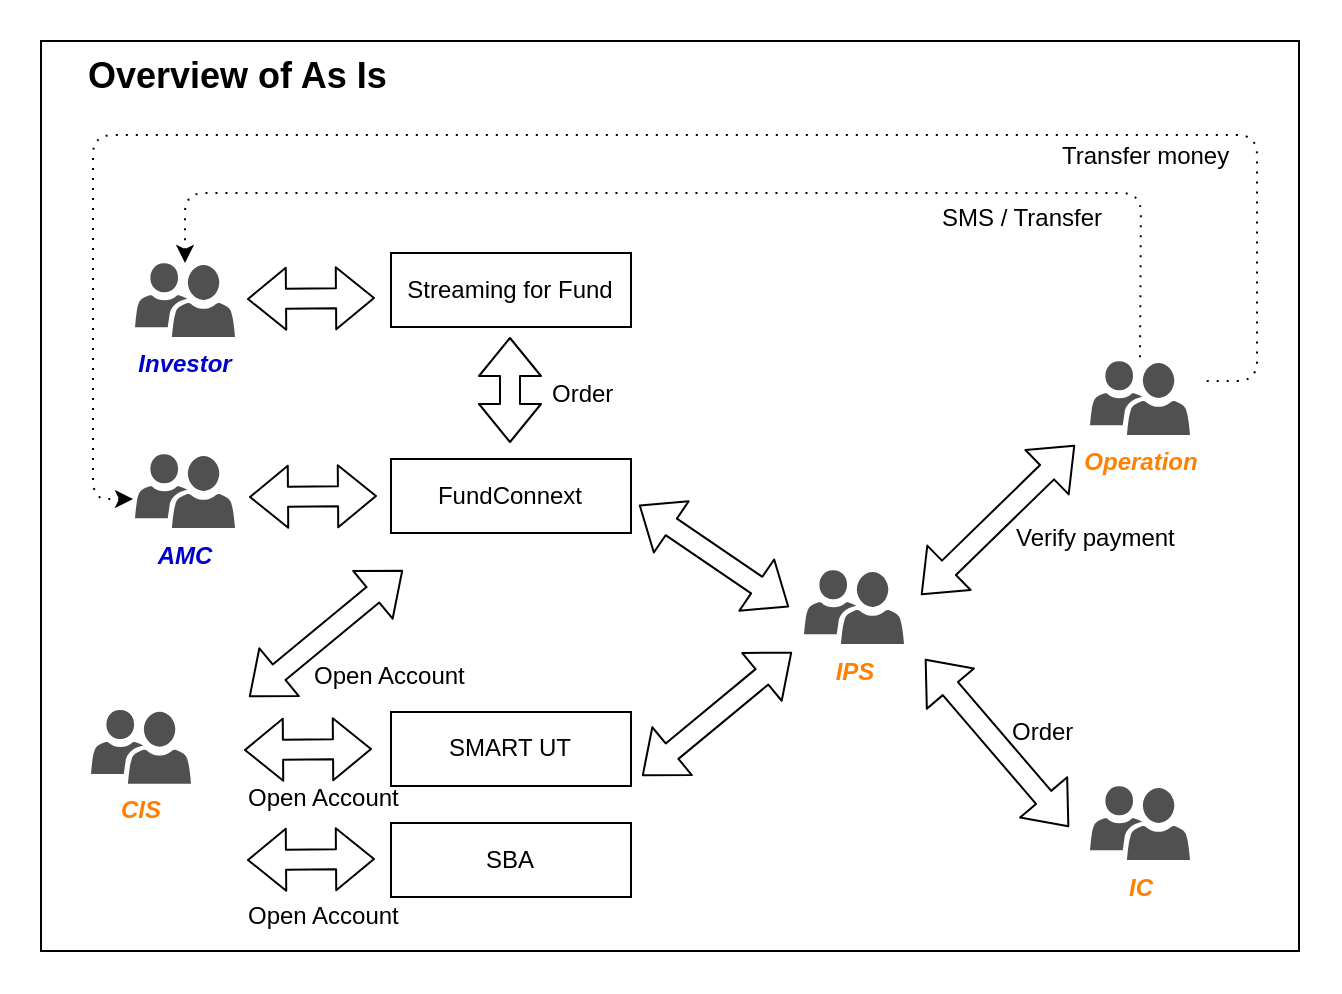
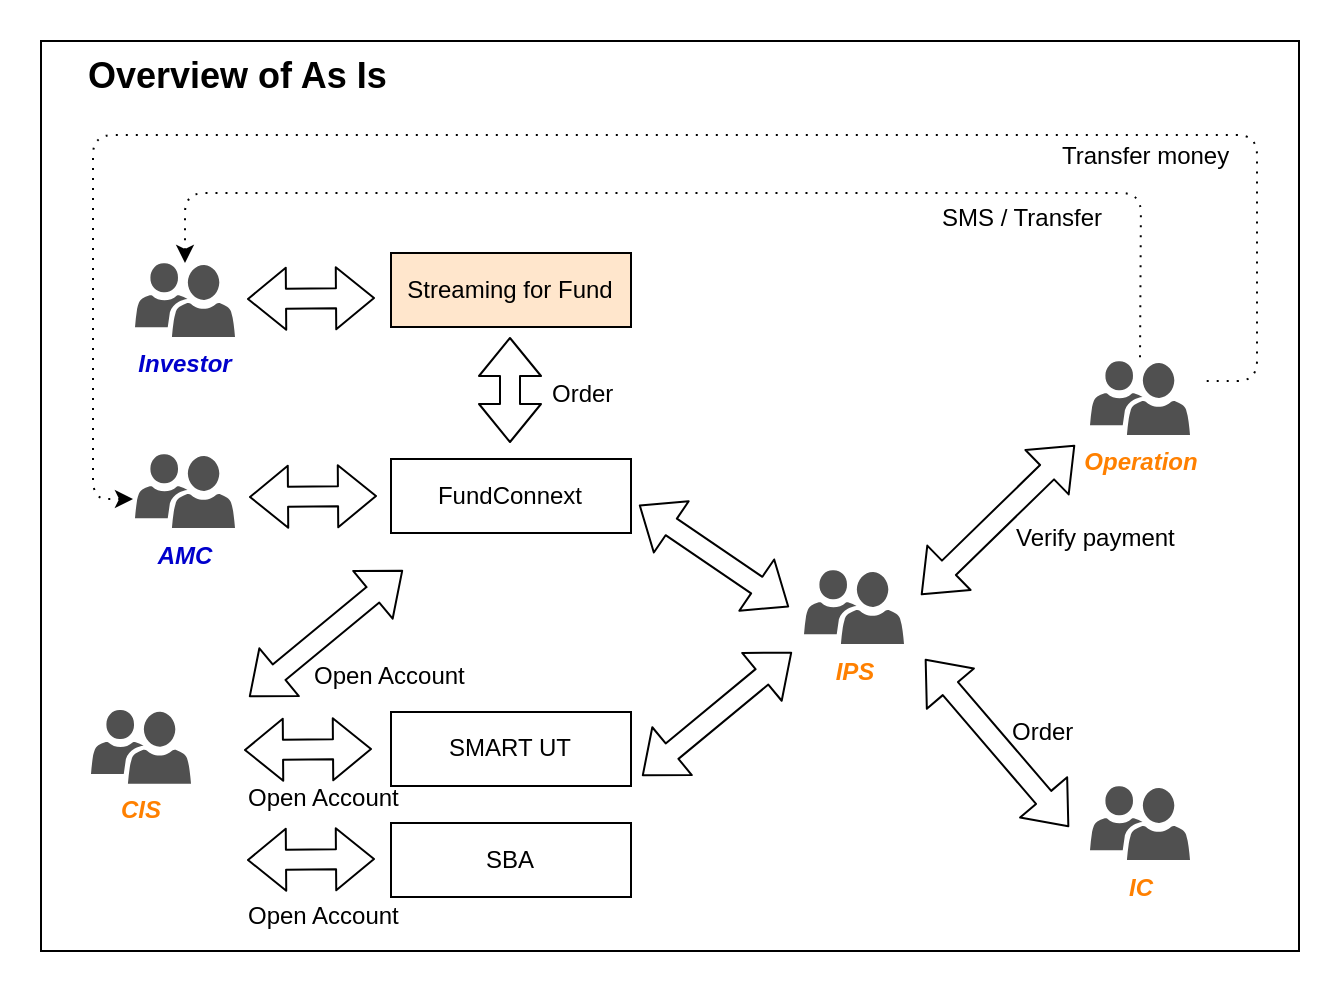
- <mxCell id="9" value="&lt;span&gt;Streaming for Fund&lt;/span&gt;" style="rounded=0;whiteSpace=wrap;html=1;" parent="1" vertex="1"><mxGeometry x="195" y="126" width="120" height="37" as="geometry" /></mxCell>
+ <mxCell id="9" value="&lt;span&gt;Streaming for Fund&lt;/span&gt;" style="rounded=0;whiteSpace=wrap;html=1;fillColor=#ffe6cc;" parent="1" vertex="1"><mxGeometry x="195" y="126" width="120" height="37" as="geometry" /></mxCell>
